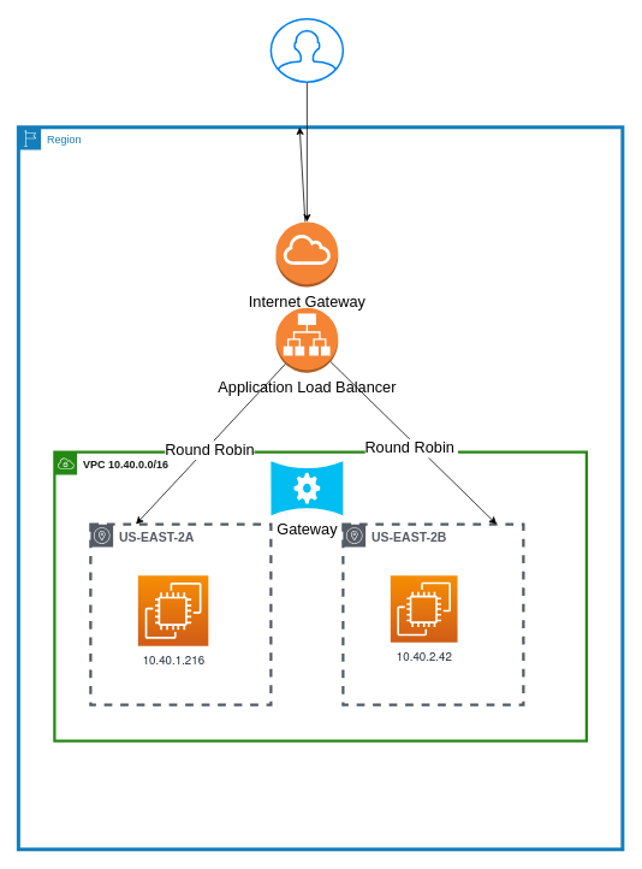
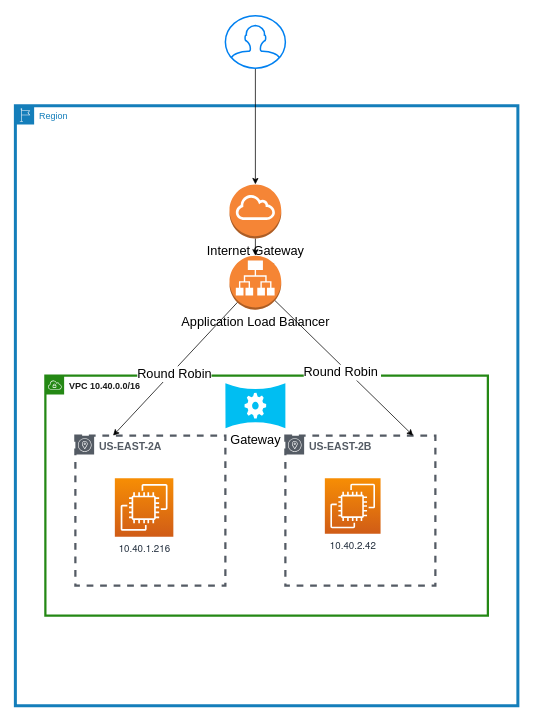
- <mxCell id="15" value="" style="edgeStyle=none;rounded=0;orthogonalLoop=1;jettySize=auto;html=1;fontSize=17;" edge="1" parent="1" source="16" target="2"><mxGeometry relative="1" as="geometry" /></mxCell>
+ <mxCell id="15" value="" style="edgeStyle=none;rounded=0;orthogonalLoop=1;jettySize=auto;html=1;fontSize=17;" edge="1" parent="1" source="16" target="17"><mxGeometry relative="1" as="geometry" /></mxCell>
